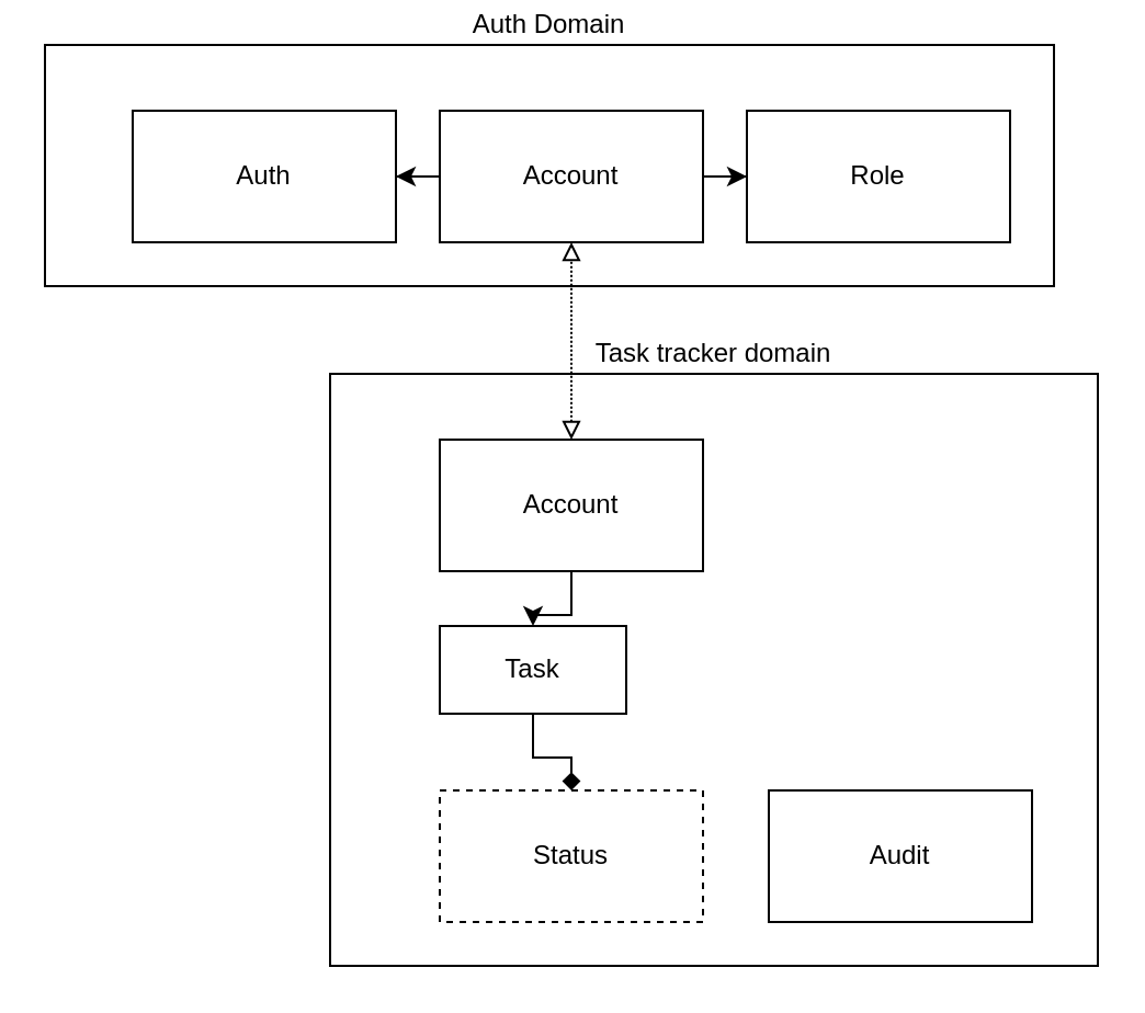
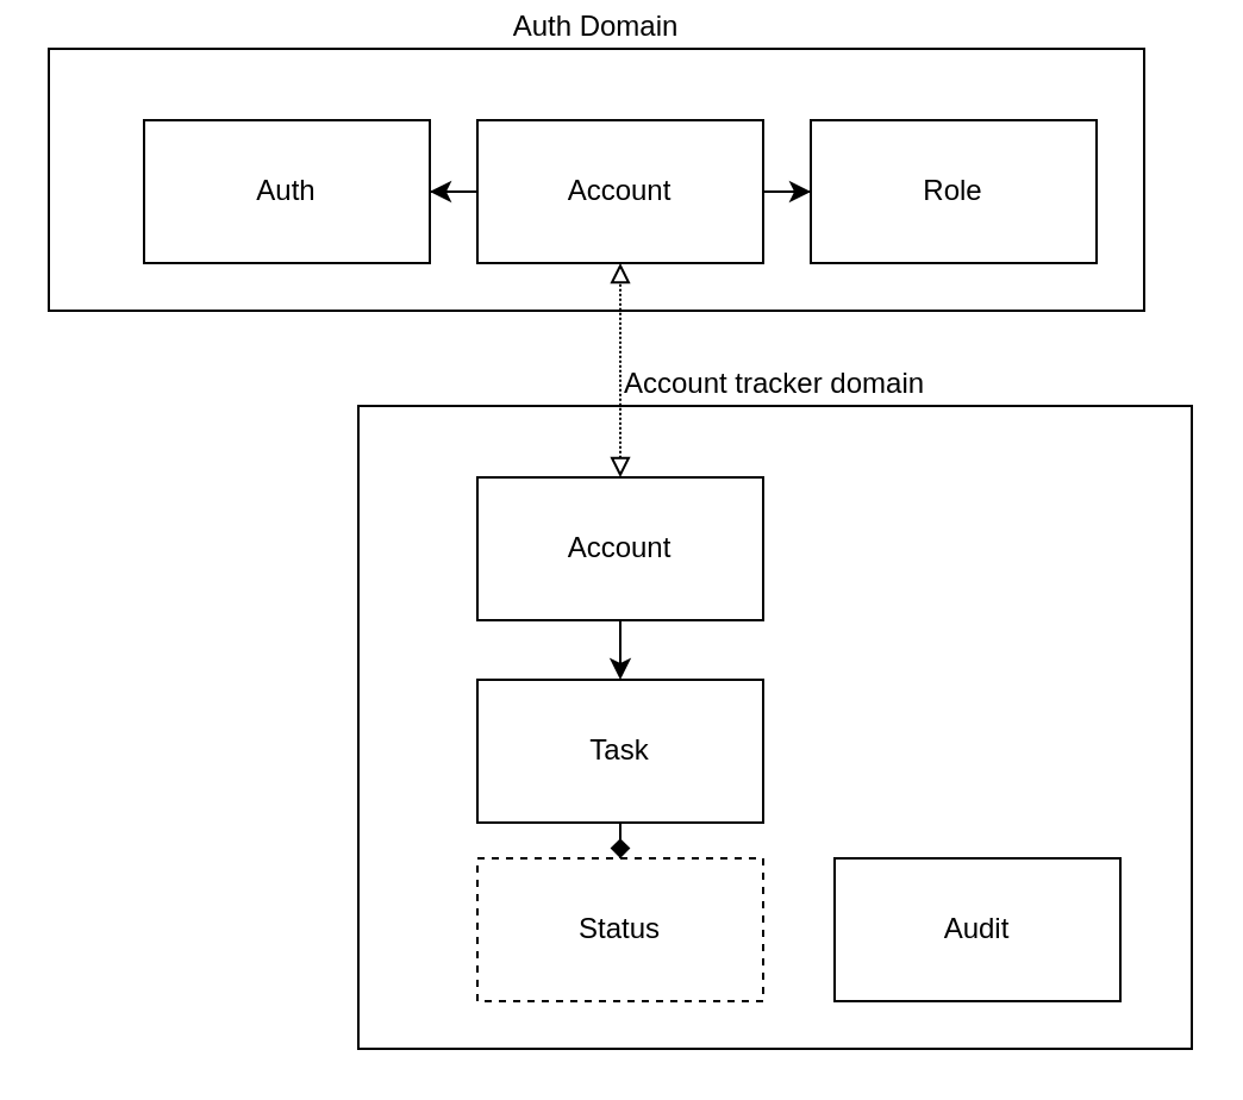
- <mxCell id="2" value="Task tracker domain" style="rounded=0;whiteSpace=wrap;html=1;labelPosition=center;verticalLabelPosition=top;align=center;verticalAlign=bottom;" vertex="1" parent="1"><mxGeometry x="150" y="170" width="350" height="270" as="geometry" /></mxCell>
+ <mxCell id="2" value="Account tracker domain" style="rounded=0;whiteSpace=wrap;html=1;labelPosition=center;verticalLabelPosition=top;align=center;verticalAlign=bottom;" vertex="1" parent="1"><mxGeometry x="150" y="170" width="350" height="270" as="geometry" /></mxCell>
- <mxCell id="9" value="Task" style="rounded=0;whiteSpace=wrap;html=1;" vertex="1" parent="1"><mxGeometry x="200" y="285" width="85" height="40" as="geometry" /></mxCell>
+ <mxCell id="9" value="Task" style="rounded=0;whiteSpace=wrap;html=1;" vertex="1" parent="1"><mxGeometry x="200" y="285" width="120" height="60" as="geometry" /></mxCell>
